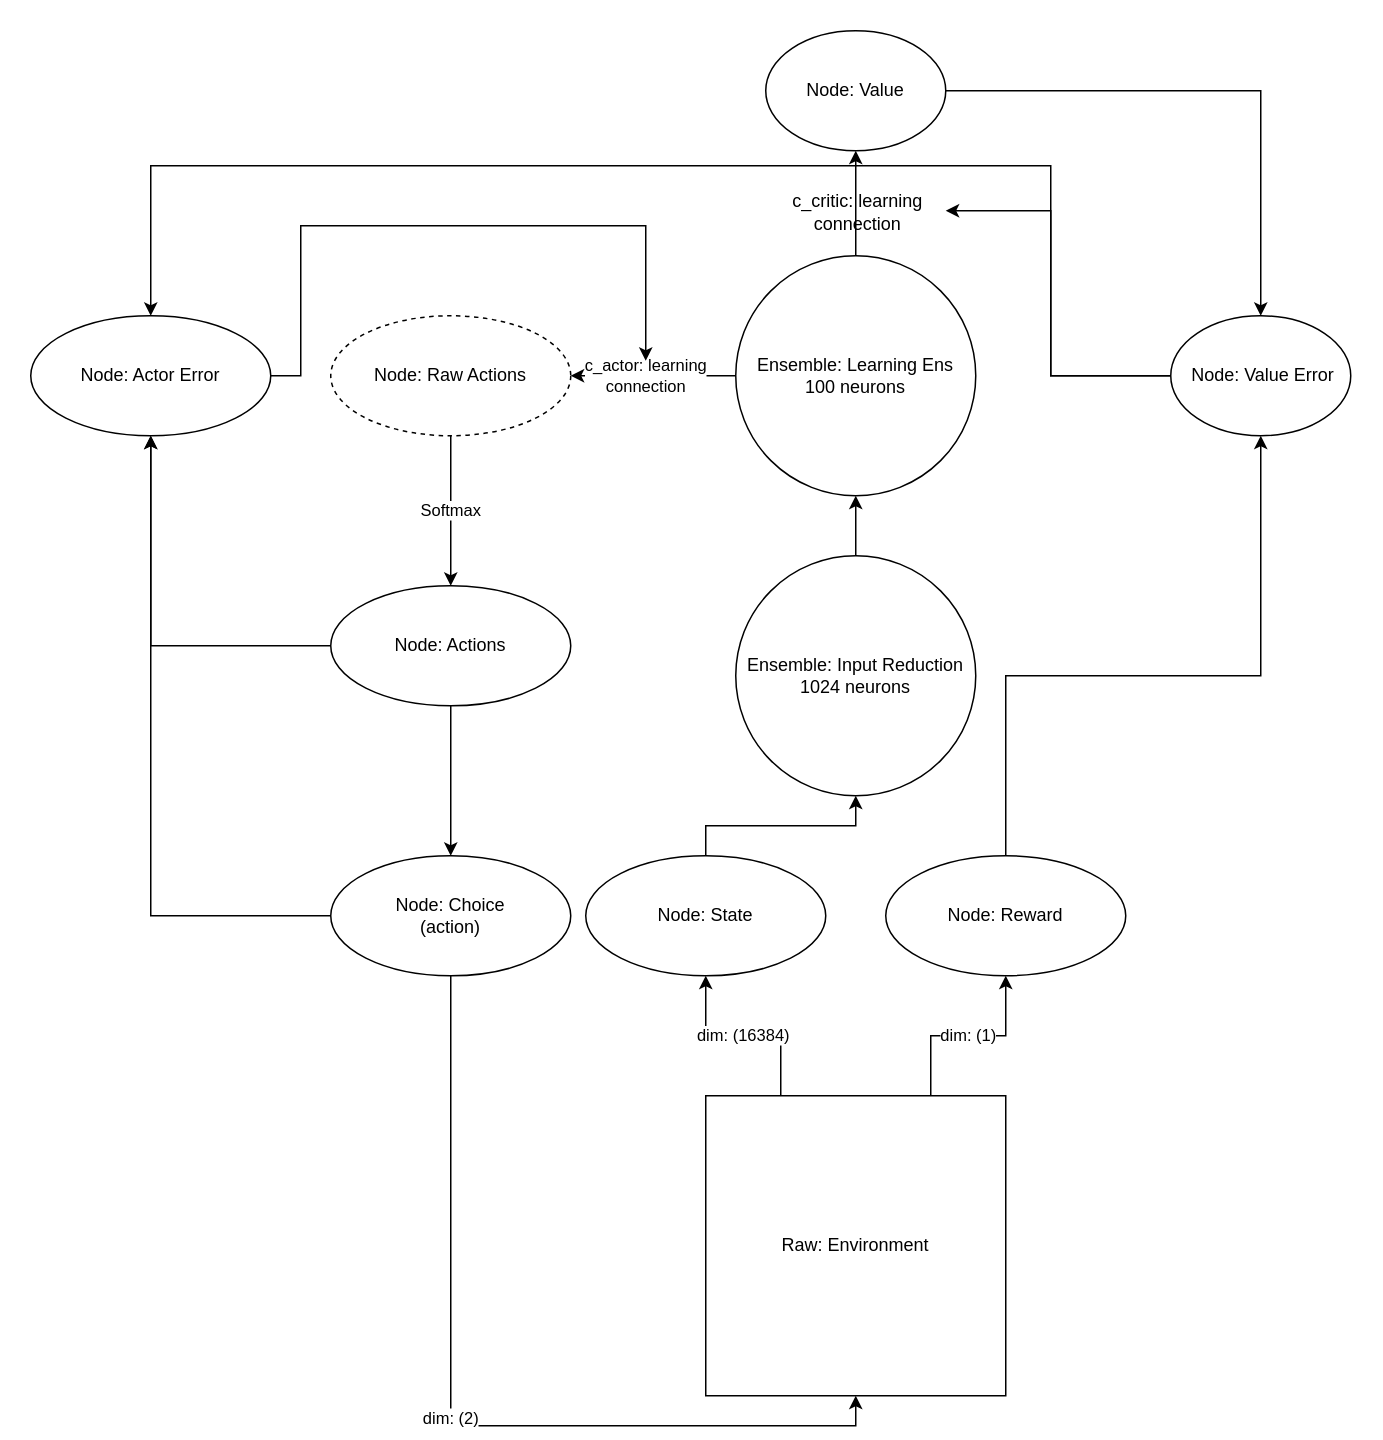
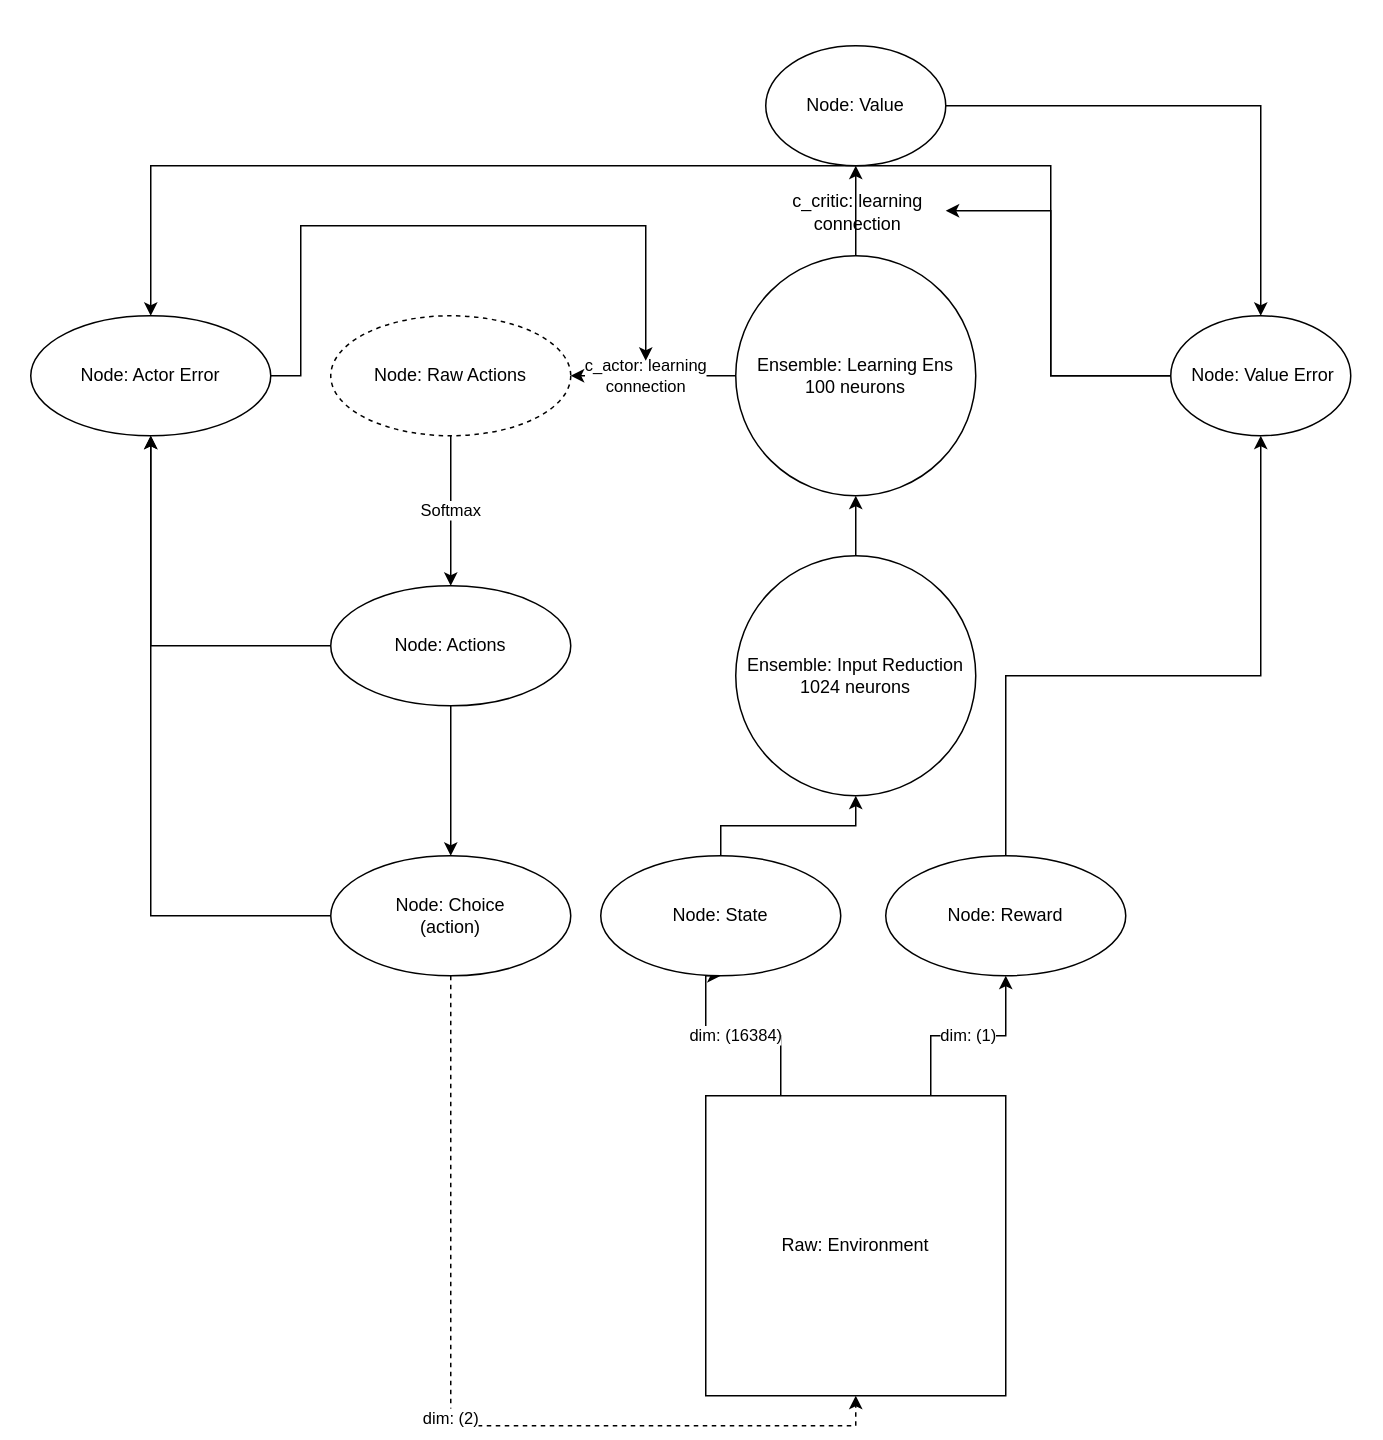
- <mxCell id="12" value="Node: Value" style="ellipse;whiteSpace=wrap;html=1;" parent="1" vertex="1"><mxGeometry x="510" y="20" width="120" height="80" as="geometry" /></mxCell>
+ <mxCell id="12" value="Node: Value" style="ellipse;whiteSpace=wrap;html=1;" parent="1" vertex="1"><mxGeometry x="510" y="30" width="120" height="80" as="geometry" /></mxCell>
- <mxCell id="6" value="Node: State" style="ellipse;whiteSpace=wrap;html=1;" parent="1" vertex="1"><mxGeometry x="390" y="570" width="160" height="80" as="geometry" /></mxCell>
+ <mxCell id="6" value="Node: State" style="ellipse;whiteSpace=wrap;html=1;" parent="1" vertex="1"><mxGeometry x="400" y="570" width="160" height="80" as="geometry" /></mxCell>
- <mxCell id="17" value="dim: (2)" style="edgeStyle=orthogonalEdgeStyle;rounded=0;orthogonalLoop=1;jettySize=auto;html=1;exitX=0.5;exitY=1;exitDx=0;exitDy=0;entryX=0.5;entryY=1;entryDx=0;entryDy=0;" parent="1" source="19" target="4" edge="1"><mxGeometry relative="1" as="geometry" /></mxCell>
+ <mxCell id="17" value="dim: (2)" style="edgeStyle=orthogonalEdgeStyle;rounded=0;orthogonalLoop=1;jettySize=auto;html=1;exitX=0.5;exitY=1;exitDx=0;exitDy=0;entryX=0.5;entryY=1;entryDx=0;entryDy=0;dashed=1;" parent="1" source="19" target="4" edge="1"><mxGeometry relative="1" as="geometry" /></mxCell>
